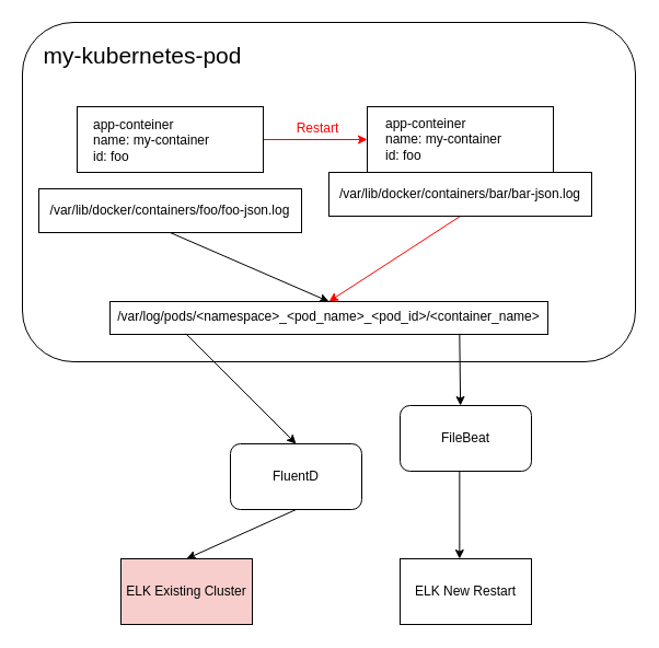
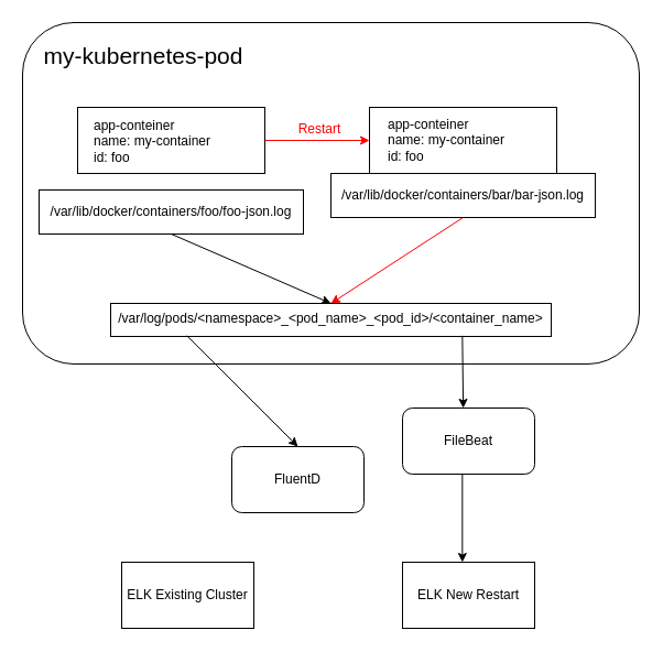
- <mxCell id="16" style="edgeStyle=none;rounded=0;orthogonalLoop=1;jettySize=auto;html=1;exitX=0.5;exitY=1;exitDx=0;exitDy=0;entryX=0.5;entryY=0;entryDx=0;entryDy=0;startArrow=none;startFill=0;endArrow=classic;endFill=1;strokeColor=#000000;" edge="1" parent="1" source="17" target="20"><mxGeometry relative="1" as="geometry" /></mxCell>
- <mxCell id="20" value="ELK Existing Cluster" style="rounded=0;whiteSpace=wrap;html=1;strokeColor=#000000;fillColor=#f8cecc;" vertex="1" parent="1"><mxGeometry x="110" y="510" width="120" height="60" as="geometry" /></mxCell>
+ <mxCell id="20" value="ELK Existing Cluster" style="rounded=0;whiteSpace=wrap;html=1;strokeColor=#000000;" vertex="1" parent="1"><mxGeometry x="110" y="510" width="120" height="60" as="geometry" /></mxCell>
